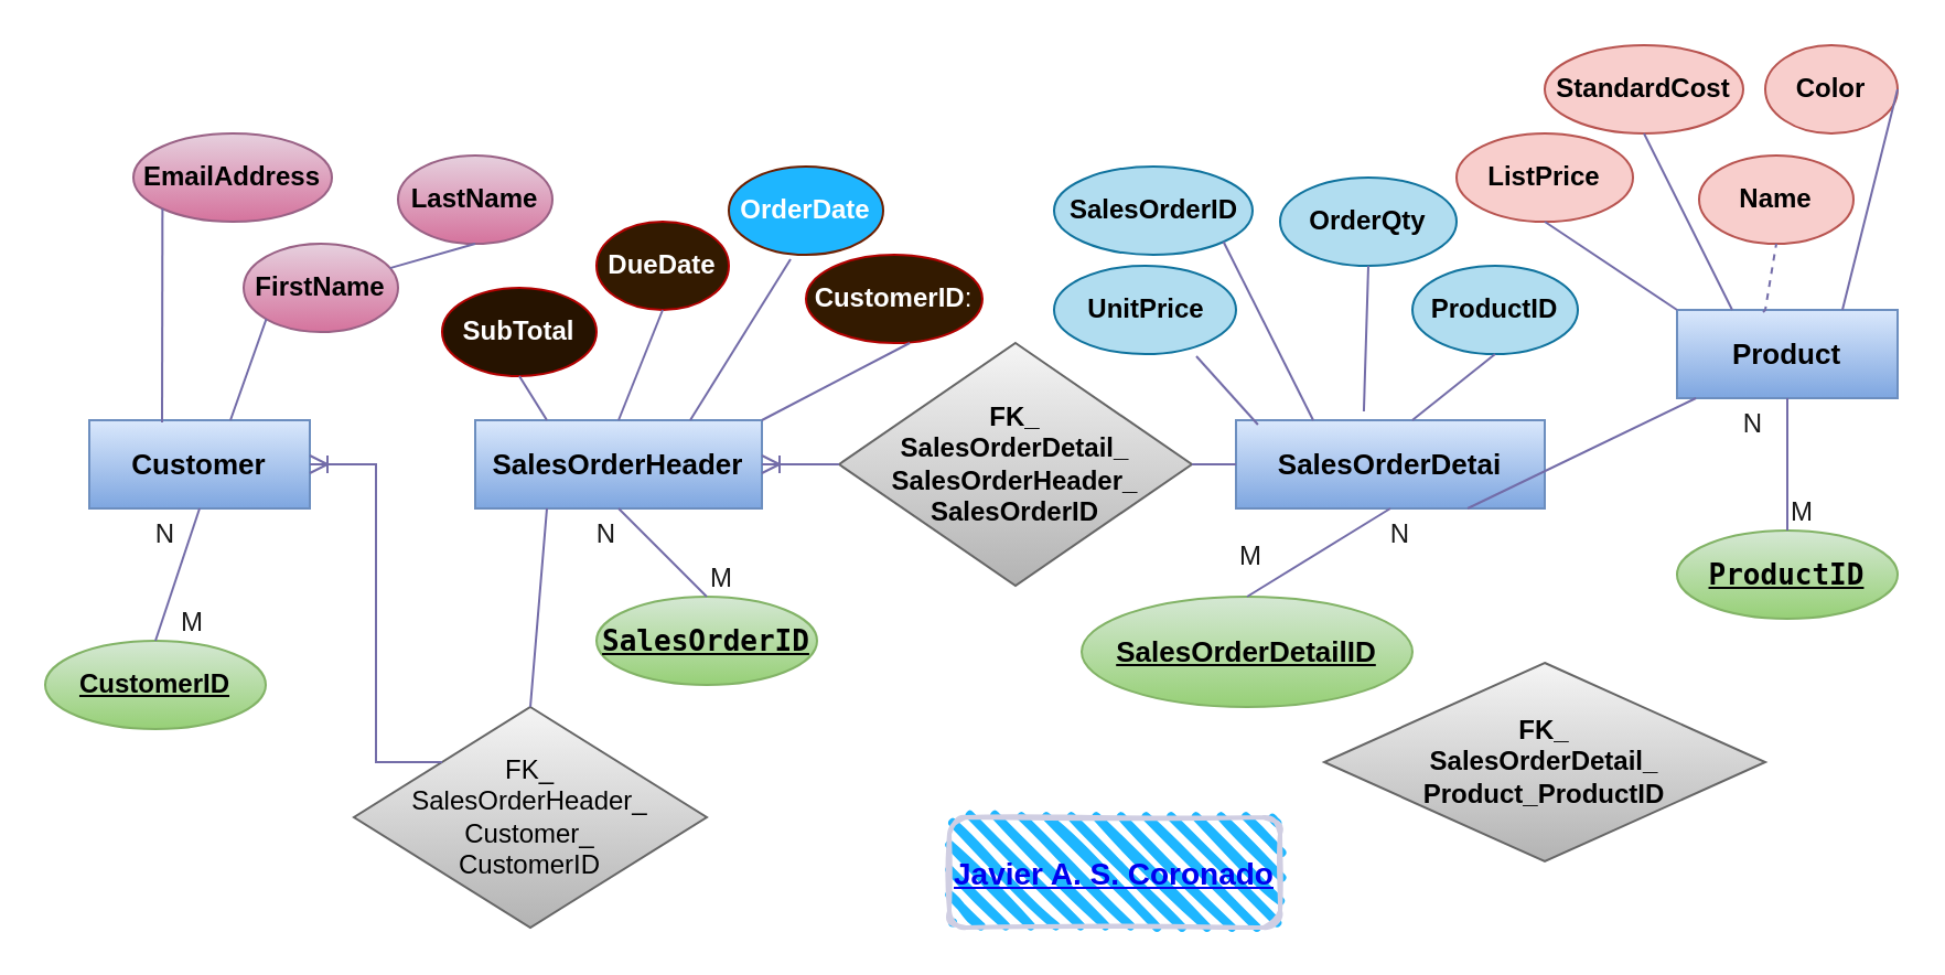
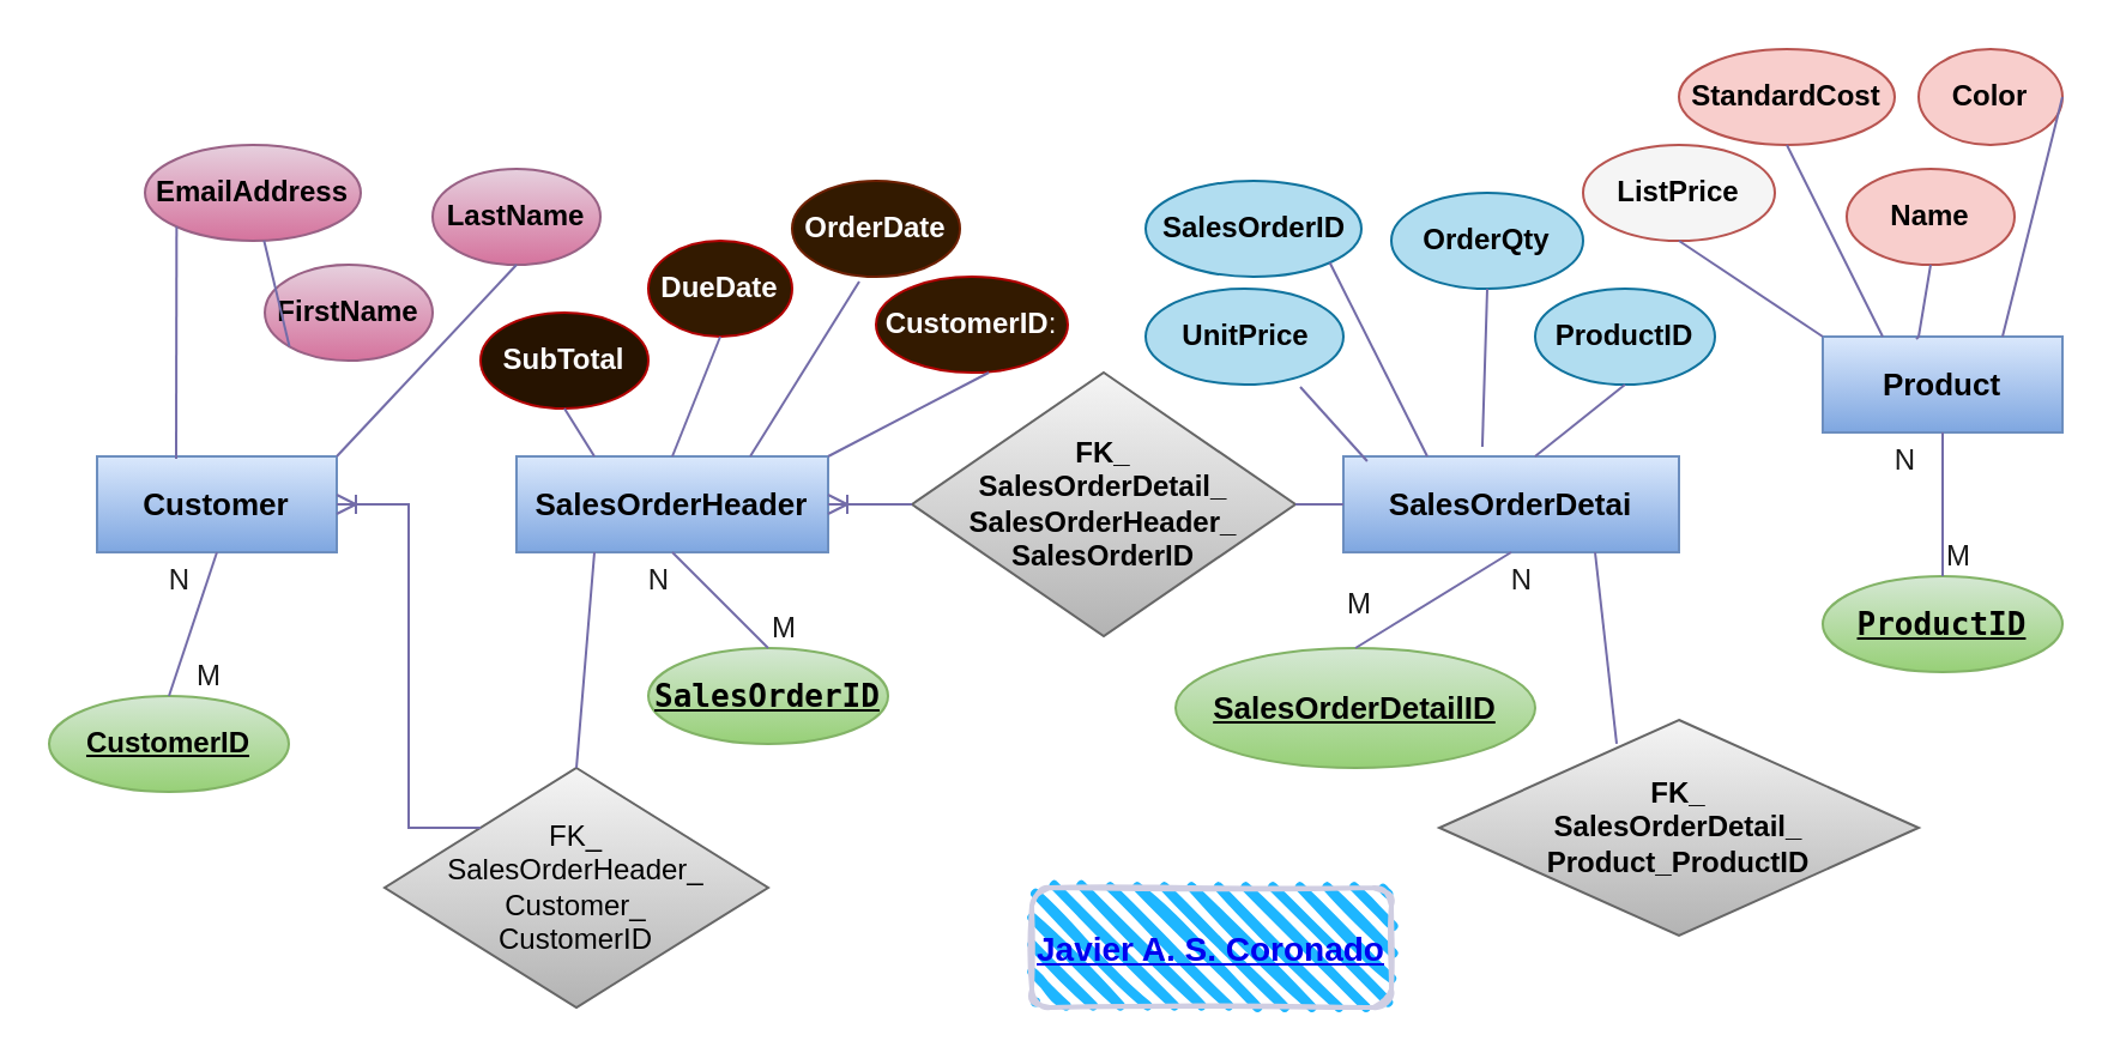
- <mxCell id="23" value="&lt;strong&gt;ListPrice&lt;/strong&gt;" style="ellipse;whiteSpace=wrap;html=1;align=center;labelBackgroundColor=none;rounded=0;fillColor=#f8cecc;strokeColor=#b85450;" vertex="1" parent="1"><mxGeometry x="660" y="60" width="80" height="40" as="geometry" /></mxCell>
+ <mxCell id="23" value="&lt;strong&gt;ListPrice&lt;/strong&gt;" style="ellipse;whiteSpace=wrap;html=1;align=center;labelBackgroundColor=none;rounded=0;fillColor=#f5f5f5;strokeColor=#b85450;" vertex="1" parent="1"><mxGeometry x="660" y="60" width="80" height="40" as="geometry" /></mxCell>
- <mxCell id="18" value="&lt;strong&gt;OrderDate&lt;/strong&gt;" style="ellipse;whiteSpace=wrap;html=1;align=center;labelBackgroundColor=none;rounded=0;fillColor=#1eb6ff;strokeColor=#6D1F00;fontColor=#ffffff;" vertex="1" parent="1"><mxGeometry x="330" y="75" width="70" height="40" as="geometry" /></mxCell>
+ <mxCell id="18" value="&lt;strong&gt;OrderDate&lt;/strong&gt;" style="ellipse;whiteSpace=wrap;html=1;align=center;labelBackgroundColor=none;rounded=0;fillColor=#331A00;strokeColor=#6D1F00;fontColor=#ffffff;" vertex="1" parent="1"><mxGeometry x="330" y="75" width="70" height="40" as="geometry" /></mxCell>
- <mxCell id="42" value="" style="endArrow=none;html=1;rounded=0;exitX=0.5;exitY=1;exitDx=0;exitDy=0;labelBackgroundColor=none;fontColor=default;strokeColor=#736CA8;" edge="1" parent="1" source="14" target="13"><mxGeometry relative="1" as="geometry"><mxPoint x="360" y="50" as="sourcePoint" /><mxPoint x="520" y="50" as="targetPoint" /></mxGeometry></mxCell>
+ <mxCell id="42" value="" style="endArrow=none;html=1;rounded=0;exitX=0.5;exitY=1;exitDx=0;exitDy=0;entryX=1;entryY=0;entryDx=0;entryDy=0;labelBackgroundColor=none;fontColor=default;strokeColor=#736CA8;" edge="1" parent="1" source="14" target="4"><mxGeometry relative="1" as="geometry"><mxPoint x="360" y="50" as="sourcePoint" /><mxPoint x="520" y="50" as="targetPoint" /></mxGeometry></mxCell>
- <mxCell id="28" value="" style="endArrow=none;html=1;rounded=0;entryX=0.5;entryY=1;entryDx=0;entryDy=0;exitX=0.39;exitY=0.025;exitDx=0;exitDy=0;exitPerimeter=0;labelBackgroundColor=none;fontColor=default;strokeColor=#736CA8;dashed=1;" edge="1" parent="1" source="3" target="26"><mxGeometry relative="1" as="geometry"><mxPoint x="360" y="50" as="sourcePoint" /><mxPoint x="520" y="50" as="targetPoint" /><Array as="points"><mxPoint x="800" y="140" /></Array></mxGeometry></mxCell>
+ <mxCell id="28" value="" style="endArrow=none;html=1;rounded=0;entryX=0.5;entryY=1;entryDx=0;entryDy=0;exitX=0.39;exitY=0.025;exitDx=0;exitDy=0;exitPerimeter=0;labelBackgroundColor=none;fontColor=default;strokeColor=#736CA8;" edge="1" parent="1" source="3" target="26"><mxGeometry relative="1" as="geometry"><mxPoint x="360" y="50" as="sourcePoint" /><mxPoint x="520" y="50" as="targetPoint" /><Array as="points"><mxPoint x="800" y="140" /></Array></mxGeometry></mxCell>
- <mxCell id="41" value="" style="endArrow=none;html=1;rounded=0;exitX=0;exitY=1;exitDx=0;exitDy=0;entryX=0.64;entryY=0;entryDx=0;entryDy=0;entryPerimeter=0;labelBackgroundColor=none;fontColor=default;strokeColor=#736CA8;" edge="1" parent="1" source="13" target="4"><mxGeometry relative="1" as="geometry"><mxPoint x="360" y="50" as="sourcePoint" /><mxPoint x="520" y="50" as="targetPoint" /></mxGeometry></mxCell>
+ <mxCell id="41" value="" style="endArrow=none;html=1;rounded=0;exitX=0;exitY=1;exitDx=0;exitDy=0;labelBackgroundColor=none;fontColor=default;strokeColor=#736CA8;" edge="1" parent="1" source="13" target="15"><mxGeometry relative="1" as="geometry"><mxPoint x="360" y="50" as="sourcePoint" /><mxPoint x="520" y="50" as="targetPoint" /></mxGeometry></mxCell>
- <mxCell id="47" value="" style="endArrow=none;html=1;rounded=0;exitX=0.75;exitY=1;exitDx=0;exitDy=0;labelBackgroundColor=none;fontColor=default;strokeColor=#736CA8;" edge="1" parent="1" source="5" target="3"><mxGeometry relative="1" as="geometry"><mxPoint x="340" y="320" as="sourcePoint" /><mxPoint x="500" y="320" as="targetPoint" /></mxGeometry></mxCell>
+ <mxCell id="47" value="" style="endArrow=none;html=1;rounded=0;entryX=0.37;entryY=0.111;entryDx=0;entryDy=0;exitX=0.75;exitY=1;exitDx=0;exitDy=0;entryPerimeter=0;labelBackgroundColor=none;fontColor=default;strokeColor=#736CA8;" edge="1" parent="1" source="5" target="6"><mxGeometry relative="1" as="geometry"><mxPoint x="340" y="320" as="sourcePoint" /><mxPoint x="500" y="320" as="targetPoint" /></mxGeometry></mxCell>
